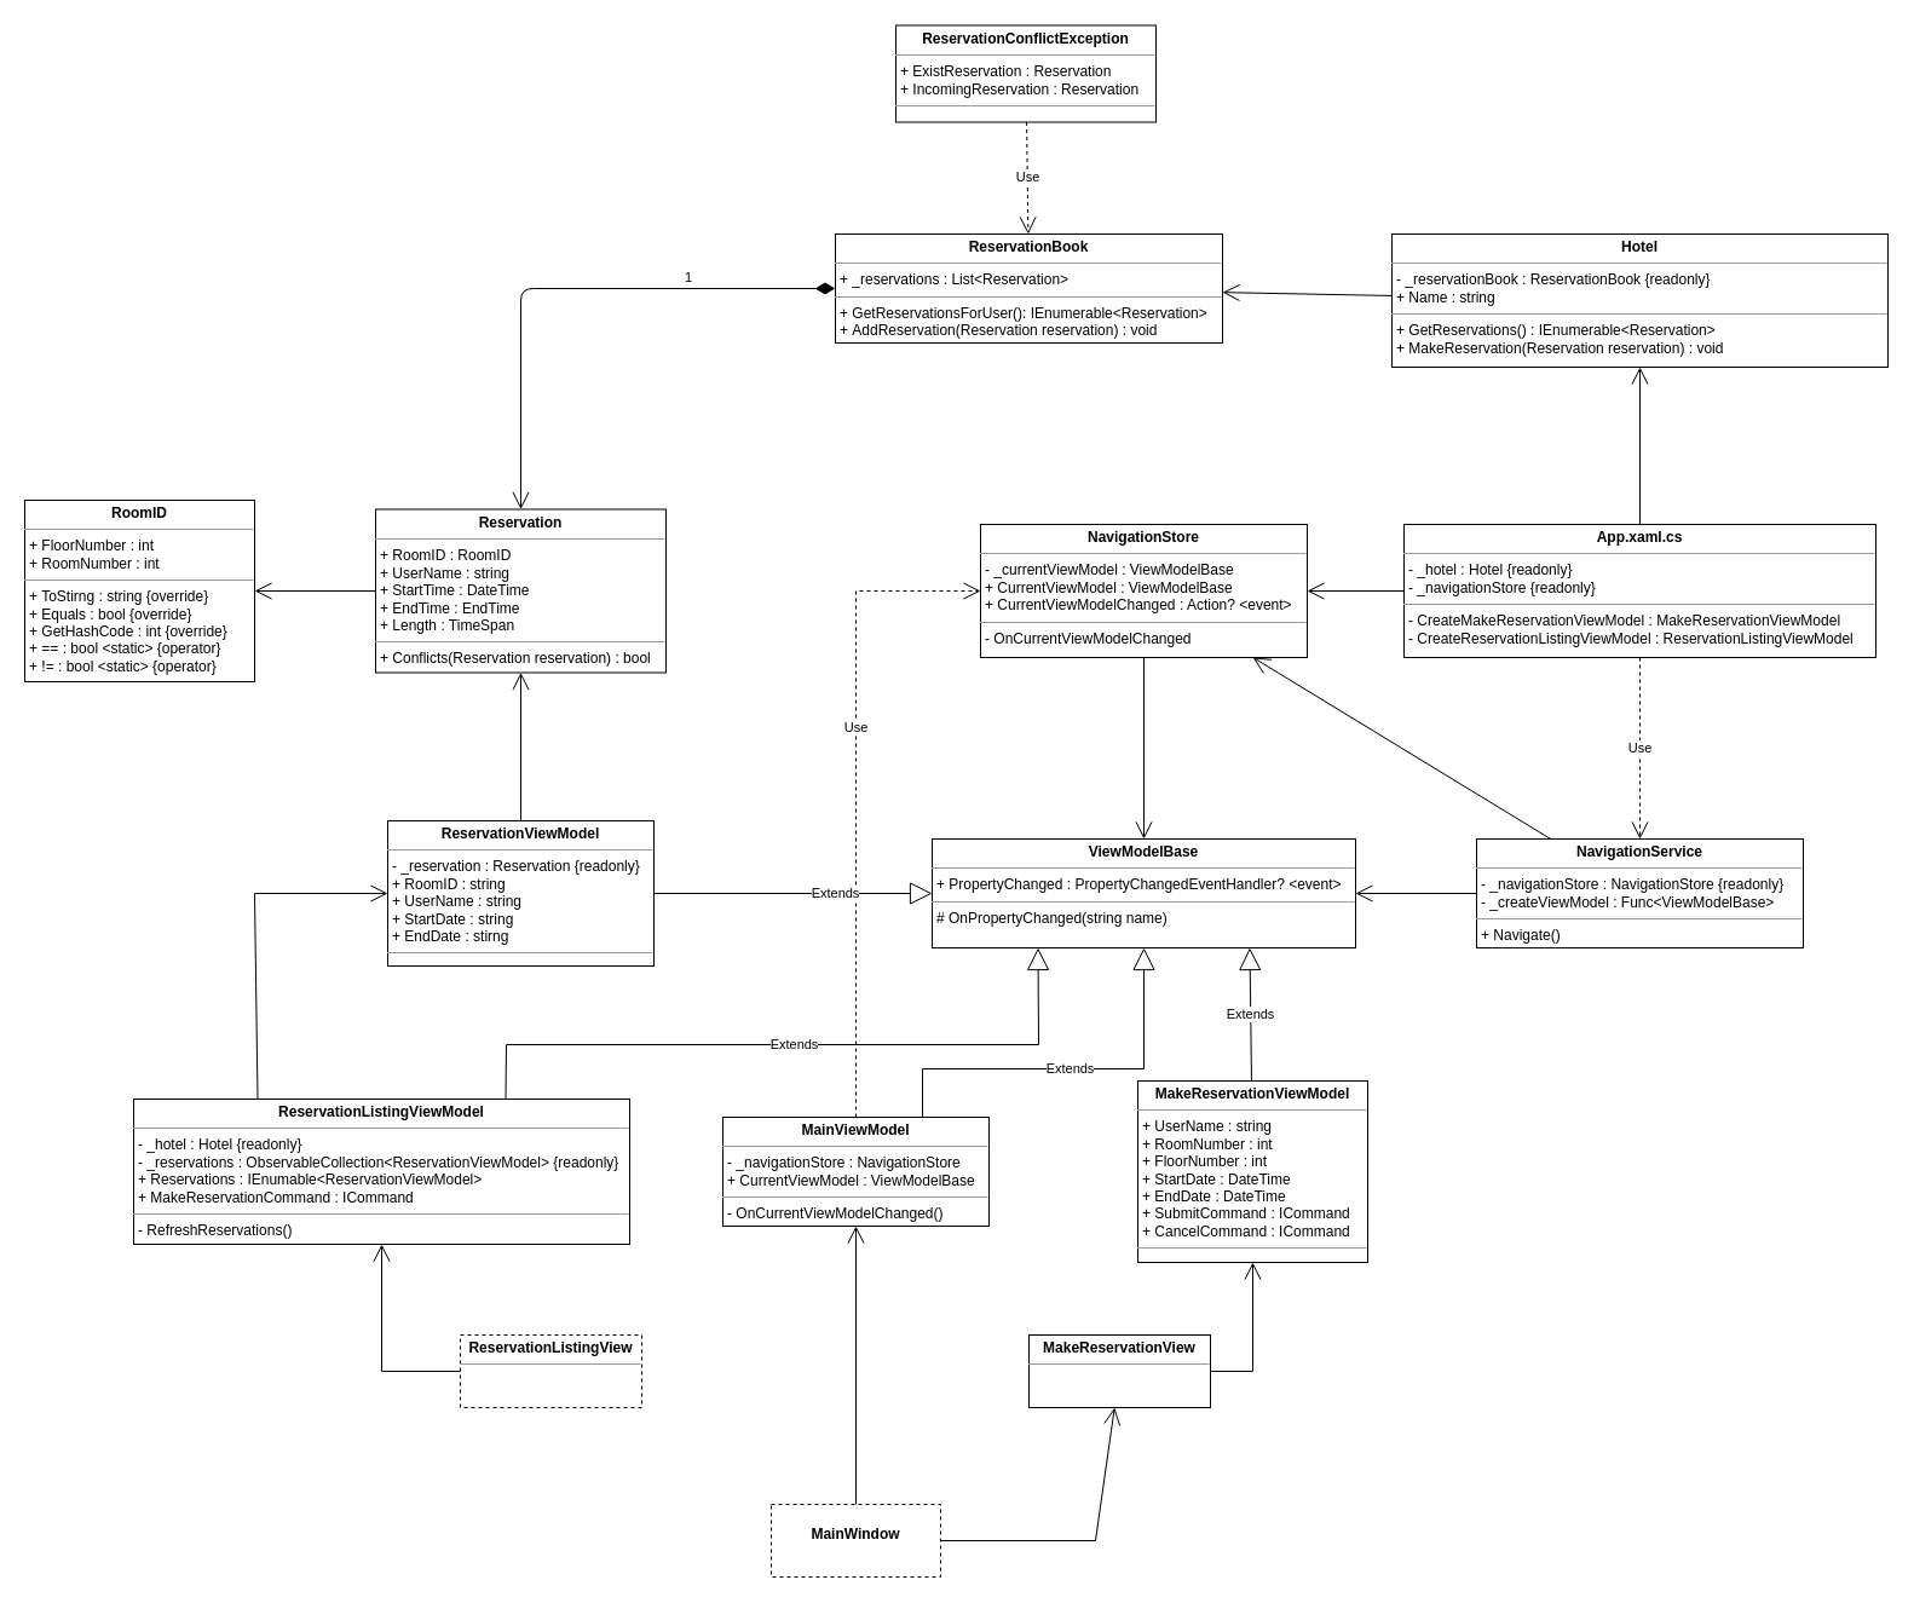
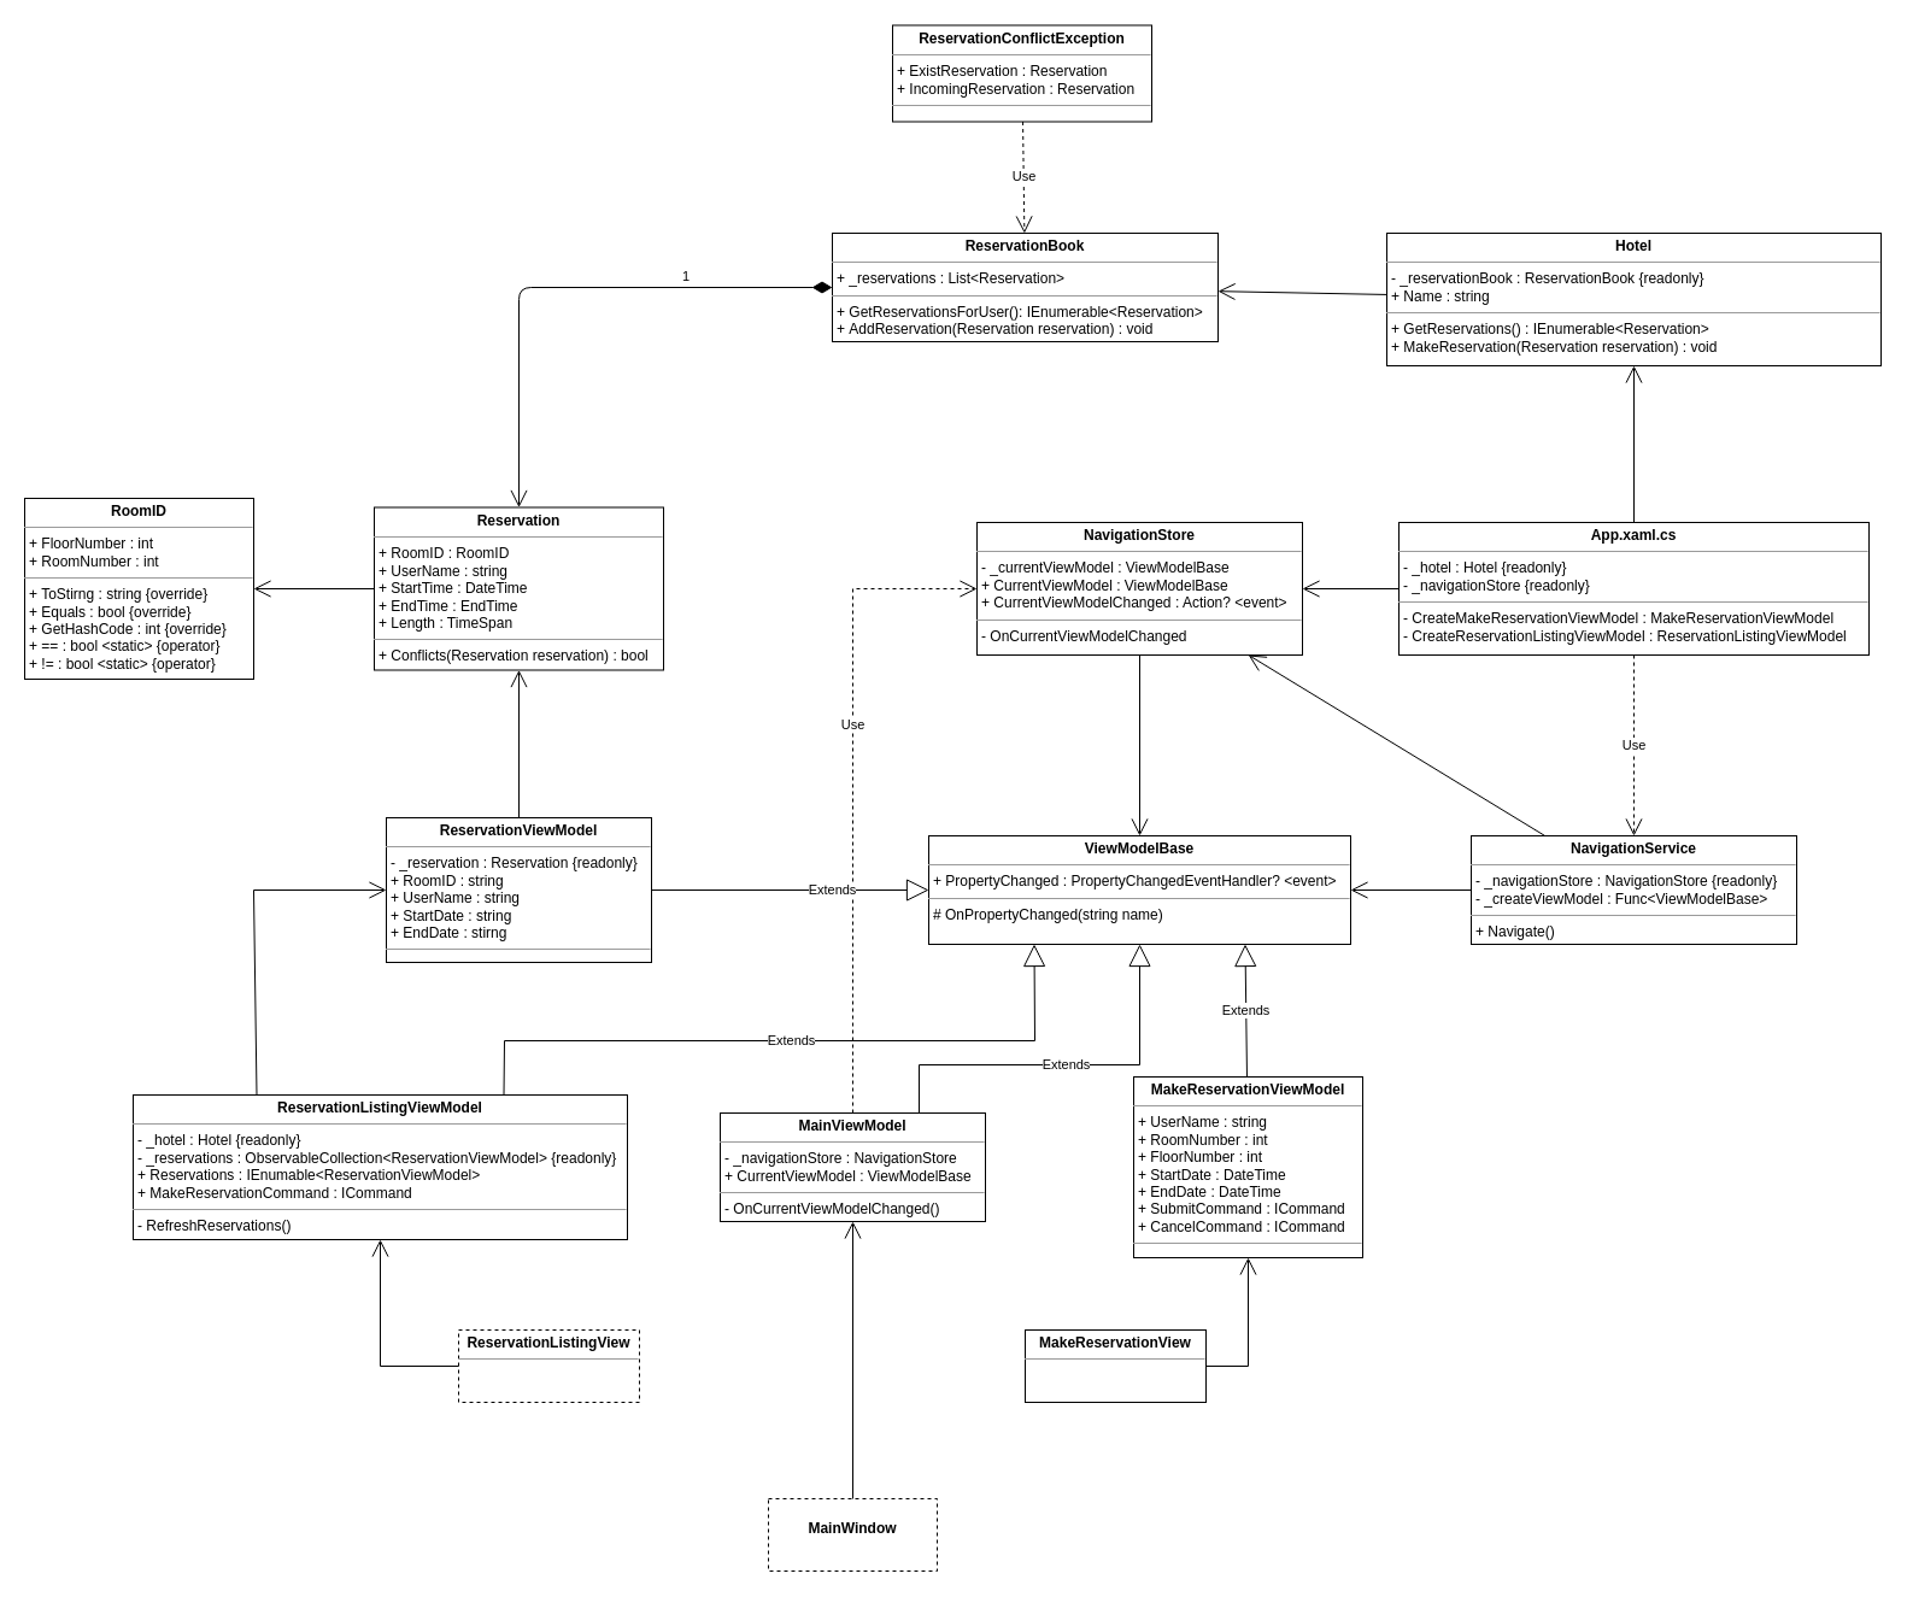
- <mxCell id="22" value="" style="endArrow=open;endFill=1;endSize=12;html=1;rounded=0;exitX=1;exitY=0.5;exitDx=0;exitDy=0;" edge="1" parent="1" source="21" target="24"><mxGeometry width="160" relative="1" as="geometry"><mxPoint x="770" y="1393" as="sourcePoint" /><mxPoint x="706" y="1173" as="targetPoint" /><Array as="points"><mxPoint x="905" y="1273" /></Array></mxGeometry></mxCell>
